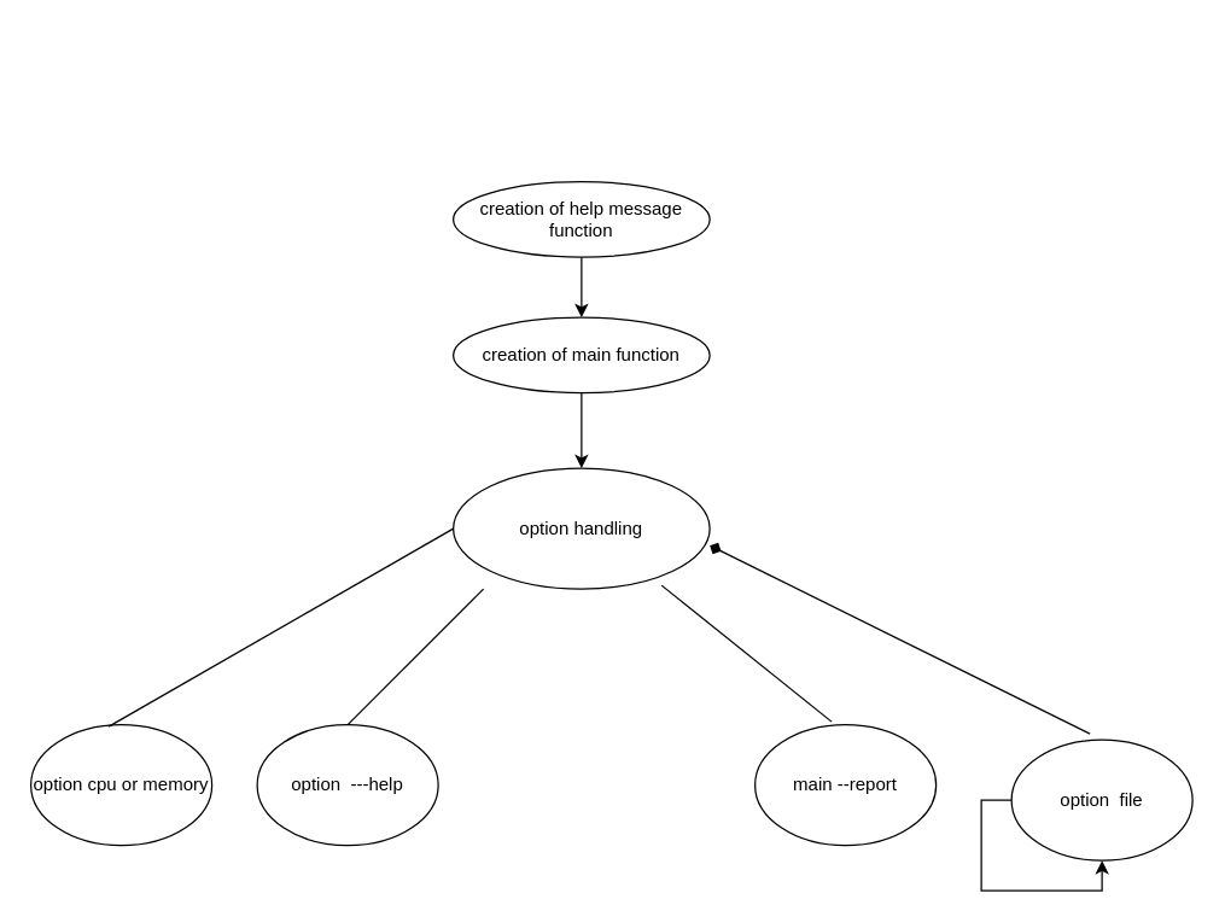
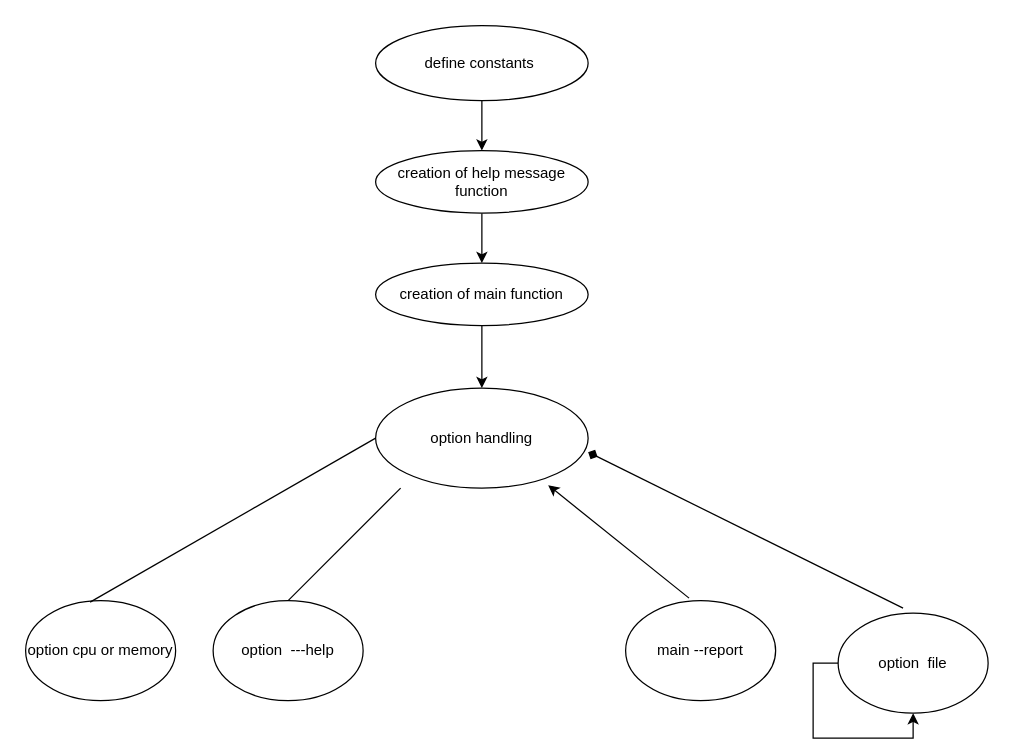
+ <mxCell id="3" value="define constants&amp;nbsp;" style="ellipse;whiteSpace=wrap;html=1;" vertex="1" parent="1"><mxGeometry x="300" y="20" width="170" height="60" as="geometry" /></mxCell>
+ <mxCell id="2" style="edgeStyle=orthogonalEdgeStyle;rounded=0;orthogonalLoop=1;jettySize=auto;html=1;exitX=0.5;exitY=1;exitDx=0;exitDy=0;entryX=0.5;entryY=0;entryDx=0;entryDy=0;" edge="1" parent="1" source="3" target="5"><mxGeometry relative="1" as="geometry"><mxPoint x="385" y="110" as="targetPoint" /></mxGeometry></mxCell>
- <mxCell id="16" value="" style="endArrow=none;html=1;rounded=0;entryX=0.812;entryY=0.97;entryDx=0;entryDy=0;entryPerimeter=0;exitX=0.423;exitY=-0.025;exitDx=0;exitDy=0;exitPerimeter=0;" edge="1" parent="1" source="11" target="8"><mxGeometry width="50" height="50" relative="1" as="geometry"><mxPoint x="390" y="520" as="sourcePoint" /><mxPoint x="440" y="470" as="targetPoint" /></mxGeometry></mxCell>
+ <mxCell id="16" value="" style="endArrow=classic;html=1;rounded=0;entryX=0.812;entryY=0.97;entryDx=0;entryDy=0;entryPerimeter=0;exitX=0.423;exitY=-0.025;exitDx=0;exitDy=0;exitPerimeter=0;" edge="1" parent="1" source="11" target="8"><mxGeometry width="50" height="50" relative="1" as="geometry"><mxPoint x="390" y="520" as="sourcePoint" /><mxPoint x="440" y="470" as="targetPoint" /></mxGeometry></mxCell>
